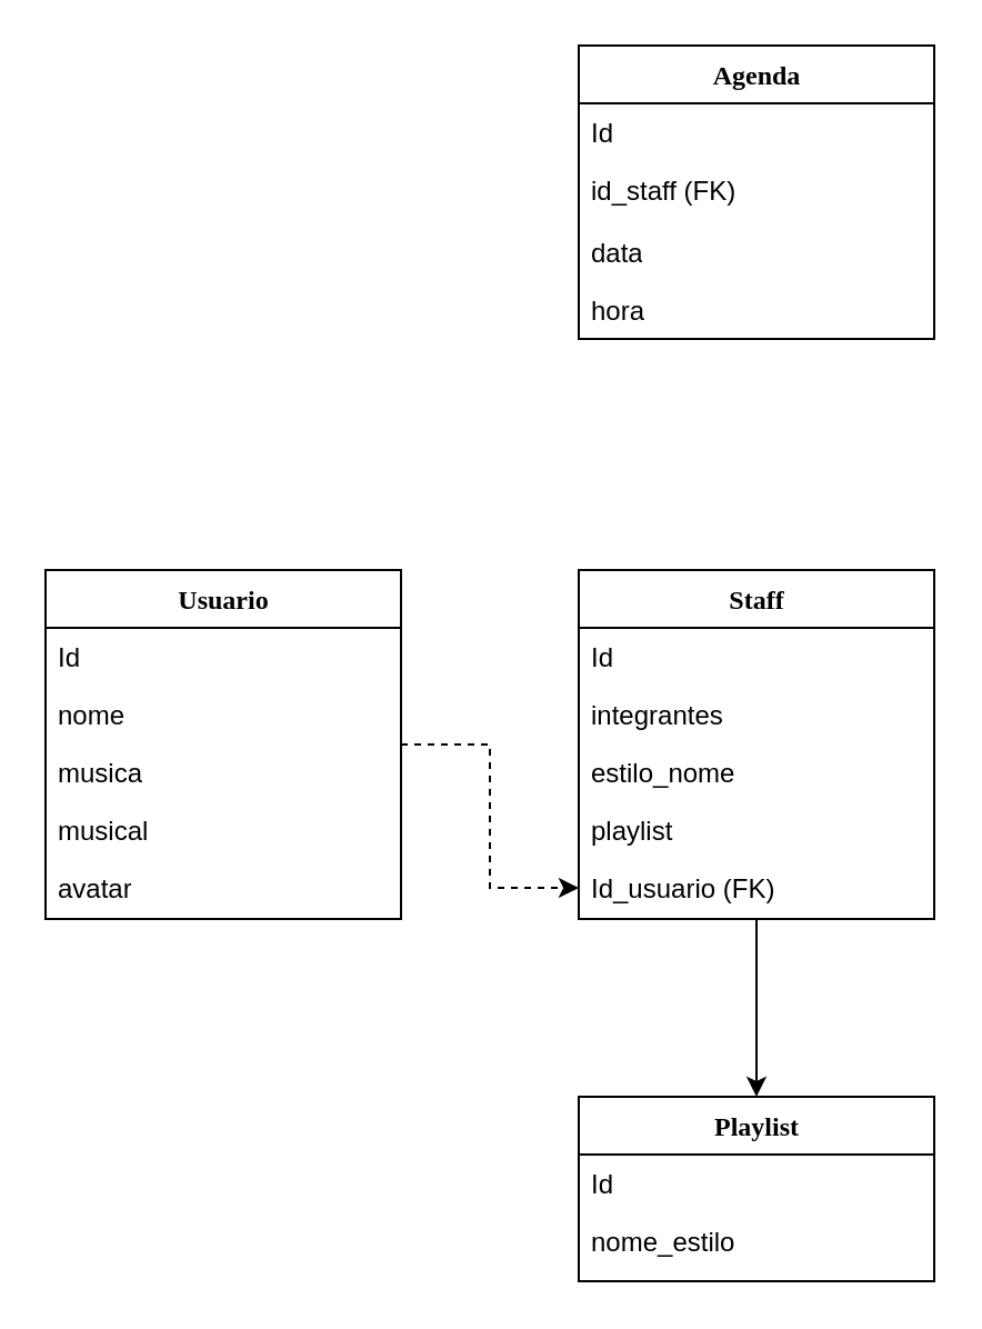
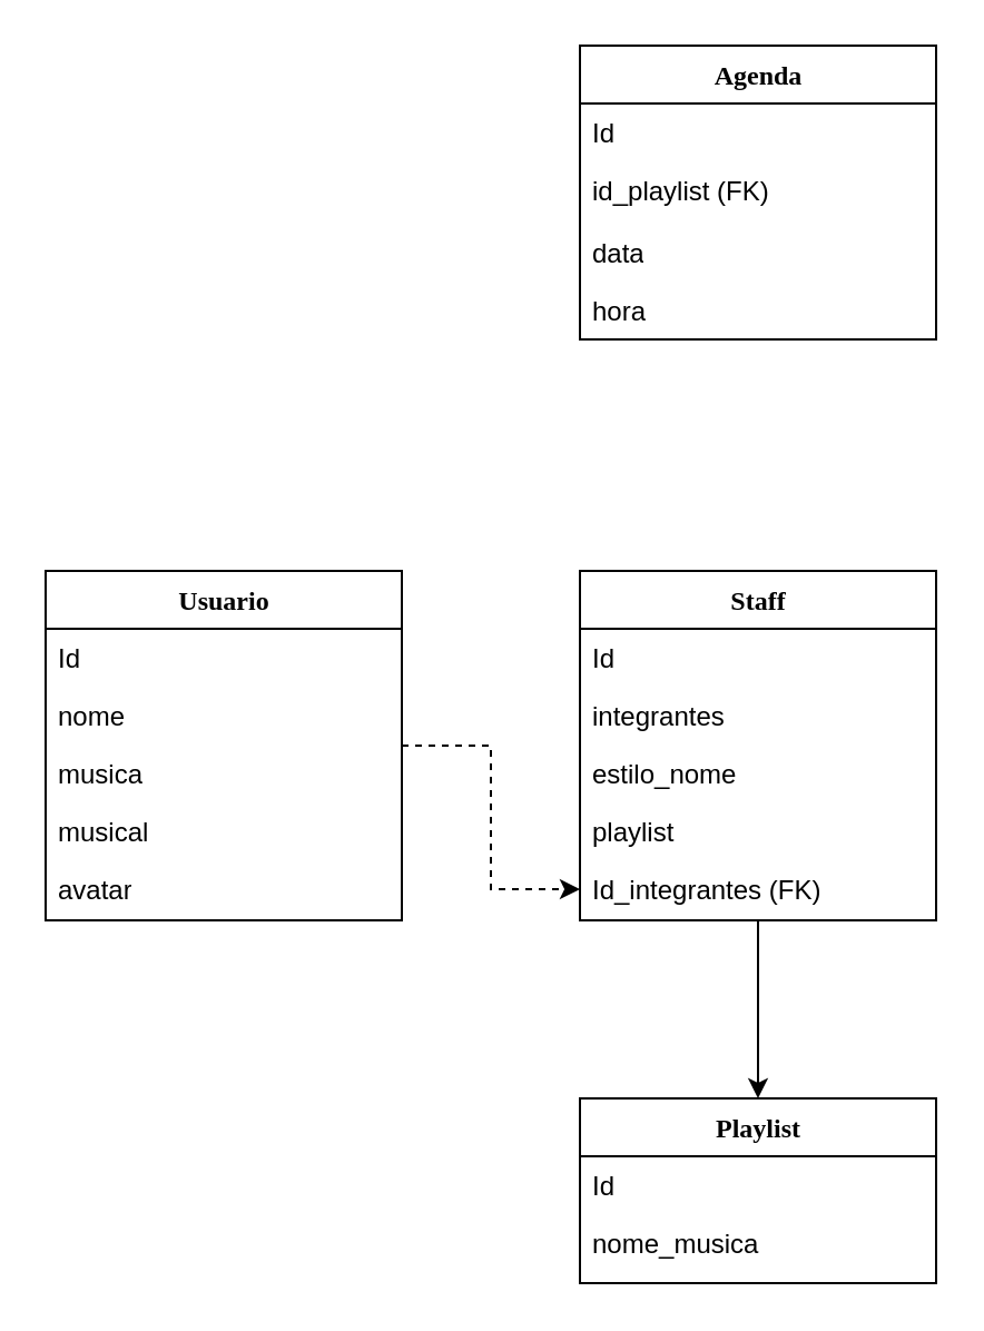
- <mxCell id="21" value="id_staff (FK)&lt;br&gt;" style="text;html=1;strokeColor=none;fillColor=none;align=left;verticalAlign=top;spacingLeft=4;spacingRight=4;whiteSpace=wrap;overflow=hidden;rotatable=0;points=[[0,0.5],[1,0.5]];portConstraint=eastwest;" vertex="1" parent="19"><mxGeometry y="52" width="160" height="28" as="geometry" /></mxCell>
+ <mxCell id="21" value="id_playlist (FK)&lt;br&gt;" style="text;html=1;strokeColor=none;fillColor=none;align=left;verticalAlign=top;spacingLeft=4;spacingRight=4;whiteSpace=wrap;overflow=hidden;rotatable=0;points=[[0,0.5],[1,0.5]];portConstraint=eastwest;" vertex="1" parent="19"><mxGeometry y="52" width="160" height="28" as="geometry" /></mxCell>
- <mxCell id="15" value="Id_usuario (FK)&lt;br&gt;" style="text;html=1;strokeColor=none;fillColor=none;align=left;verticalAlign=top;spacingLeft=4;spacingRight=4;whiteSpace=wrap;overflow=hidden;rotatable=0;points=[[0,0.5],[1,0.5]];portConstraint=eastwest;" vertex="1" parent="10"><mxGeometry y="130" width="160" height="26" as="geometry" /></mxCell>
+ <mxCell id="15" value="Id_integrantes (FK)&lt;br&gt;" style="text;html=1;strokeColor=none;fillColor=none;align=left;verticalAlign=top;spacingLeft=4;spacingRight=4;whiteSpace=wrap;overflow=hidden;rotatable=0;points=[[0,0.5],[1,0.5]];portConstraint=eastwest;" vertex="1" parent="10"><mxGeometry y="130" width="160" height="26" as="geometry" /></mxCell>
- <mxCell id="18" value="nome_estilo" style="text;html=1;strokeColor=none;fillColor=none;align=left;verticalAlign=top;spacingLeft=4;spacingRight=4;whiteSpace=wrap;overflow=hidden;rotatable=0;points=[[0,0.5],[1,0.5]];portConstraint=eastwest;" vertex="1" parent="16"><mxGeometry y="52" width="160" height="26" as="geometry" /></mxCell>
+ <mxCell id="18" value="nome_musica" style="text;html=1;strokeColor=none;fillColor=none;align=left;verticalAlign=top;spacingLeft=4;spacingRight=4;whiteSpace=wrap;overflow=hidden;rotatable=0;points=[[0,0.5],[1,0.5]];portConstraint=eastwest;" vertex="1" parent="16"><mxGeometry y="52" width="160" height="26" as="geometry" /></mxCell>
